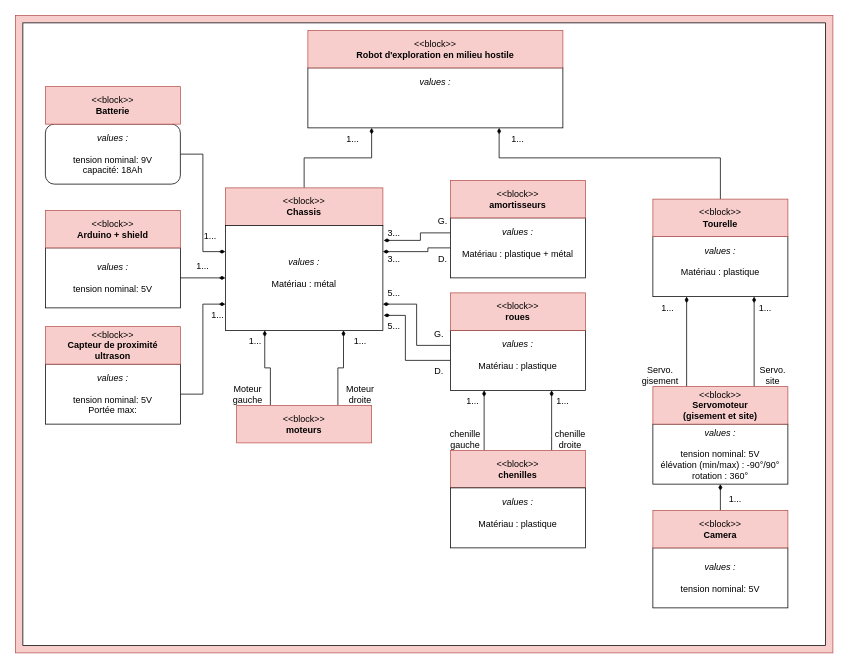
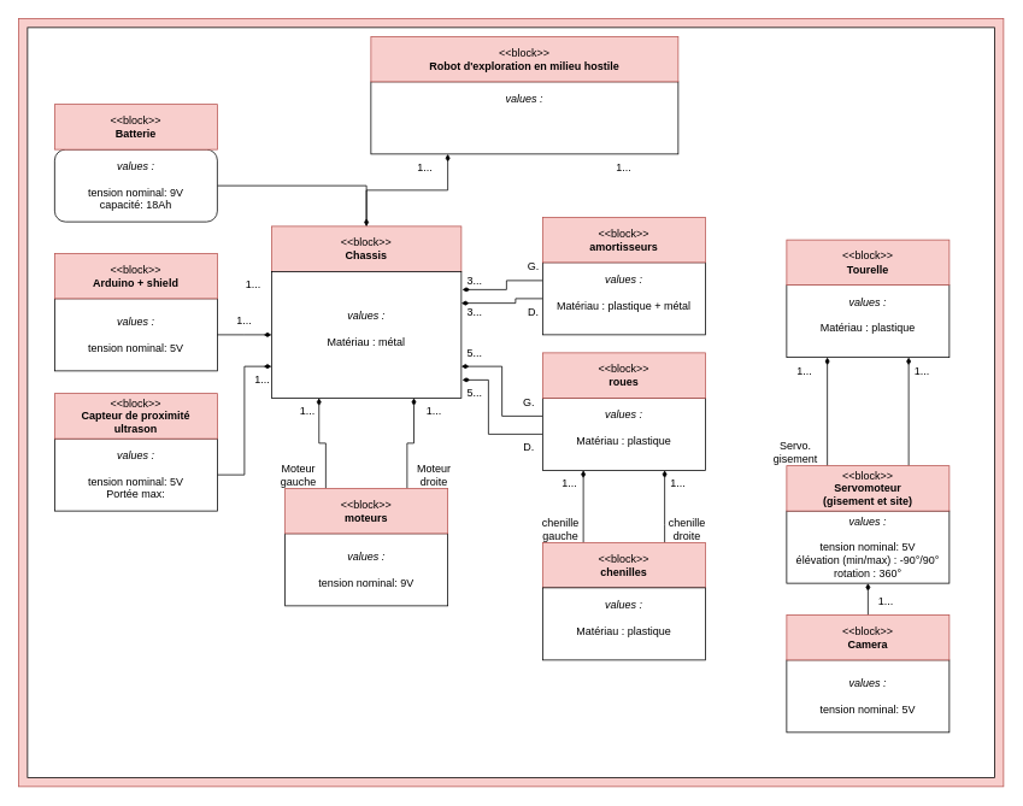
- <mxCell id="10" style="edgeStyle=orthogonalEdgeStyle;rounded=0;orthogonalLoop=1;jettySize=auto;html=1;entryX=0.75;entryY=1;entryDx=0;entryDy=0;endArrow=diamondThin;endFill=1;" parent="1" source="11" target="4" edge="1"><mxGeometry relative="1" as="geometry"><Array as="points"><mxPoint x="960" y="210" /><mxPoint x="665" y="210" /></Array></mxGeometry></mxCell>
- <mxCell id="26" style="edgeStyle=orthogonalEdgeStyle;rounded=0;orthogonalLoop=1;jettySize=auto;html=1;endArrow=diamondThin;endFill=1;entryX=0;entryY=0.25;entryDx=0;entryDy=0;" edge="1" parent="1" source="27" target="8"><mxGeometry relative="1" as="geometry" /></mxCell>
+ <mxCell id="26" style="edgeStyle=orthogonalEdgeStyle;rounded=0;orthogonalLoop=1;jettySize=auto;html=1;endArrow=diamondThin;endFill=1;" edge="1" parent="1" source="27" target="7"><mxGeometry relative="1" as="geometry" /></mxCell>
- <mxCell id="17" value="&lt;div&gt;Servo. &lt;br&gt;&lt;/div&gt;&lt;div&gt;site&lt;/div&gt;" style="text;html=1;strokeColor=none;fillColor=none;align=center;verticalAlign=middle;whiteSpace=wrap;rounded=0;" parent="1" vertex="1"><mxGeometry x="1000" y="485" width="60" height="30" as="geometry" /></mxCell>
+ <mxCell id="29" value="&lt;div&gt;&lt;i&gt;values :&lt;br&gt;&lt;/i&gt;&lt;/div&gt;&lt;div&gt;&lt;br&gt;&lt;/div&gt;&lt;div align=&quot;left&quot;&gt;tension nominal: 9V&lt;br&gt;&lt;/div&gt;" style="rounded=0;whiteSpace=wrap;html=1;" vertex="1" parent="1"><mxGeometry x="315" y="590" width="180" height="80" as="geometry" /></mxCell>
